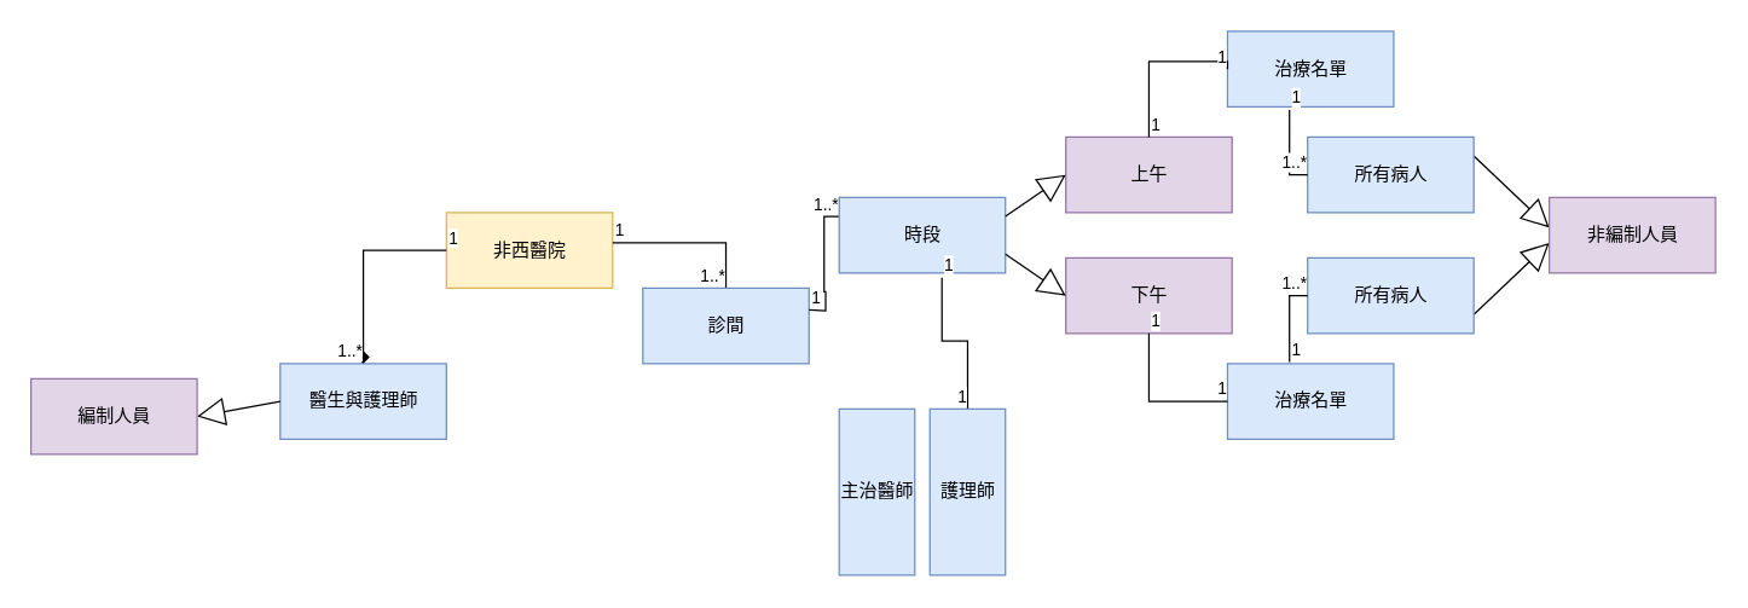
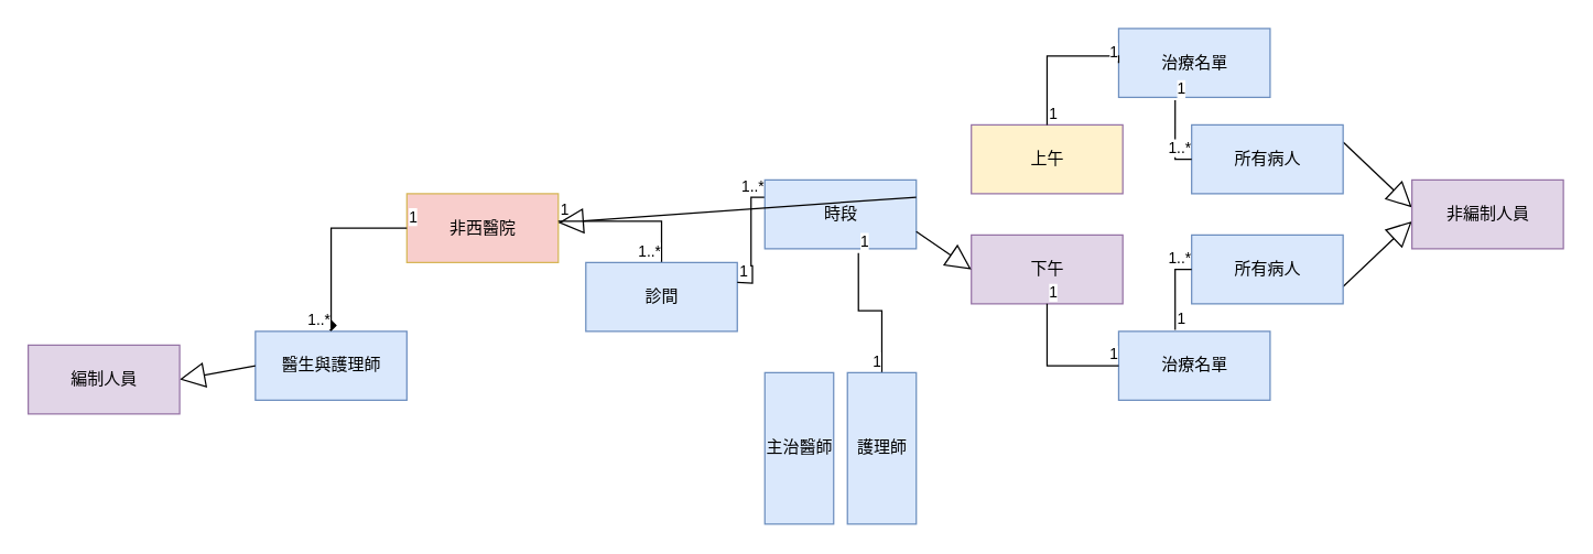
- <mxCell id="12" value="上午" style="html=1;fillColor=#e1d5e7;strokeColor=#9673a6;" vertex="1" parent="1"><mxGeometry x="705" y="90" width="110" height="50" as="geometry" /></mxCell>
+ <mxCell id="12" value="上午" style="html=1;fillColor=#fff2cc;strokeColor=#9673a6;" vertex="1" parent="1"><mxGeometry x="705" y="90" width="110" height="50" as="geometry" /></mxCell>
- <mxCell id="38" value="" style="endArrow=block;endSize=16;endFill=0;html=1;rounded=0;exitX=1;exitY=0.25;exitDx=0;exitDy=0;entryX=0;entryY=0.5;entryDx=0;entryDy=0;" edge="1" parent="1" source="11" target="12"><mxGeometry width="160" relative="1" as="geometry"><mxPoint x="535" y="270" as="sourcePoint" /><mxPoint x="695" y="270" as="targetPoint" /></mxGeometry></mxCell>
+ <mxCell id="38" value="" style="endArrow=block;endSize=16;endFill=0;html=1;rounded=0;exitX=1;exitY=0.25;exitDx=0;exitDy=0;" edge="1" parent="1" source="11" target="2"><mxGeometry width="160" relative="1" as="geometry"><mxPoint x="535" y="270" as="sourcePoint" /><mxPoint x="695" y="270" as="targetPoint" /></mxGeometry></mxCell>
- <mxCell id="2" value="非西醫院" style="html=1;fillColor=#fff2cc;strokeColor=#d6b656;" vertex="1" parent="1"><mxGeometry x="295" y="140" width="110" height="50" as="geometry" /></mxCell>
+ <mxCell id="2" value="非西醫院" style="html=1;fillColor=#f8cecc;strokeColor=#d6b656;" vertex="1" parent="1"><mxGeometry x="295" y="140" width="110" height="50" as="geometry" /></mxCell>
